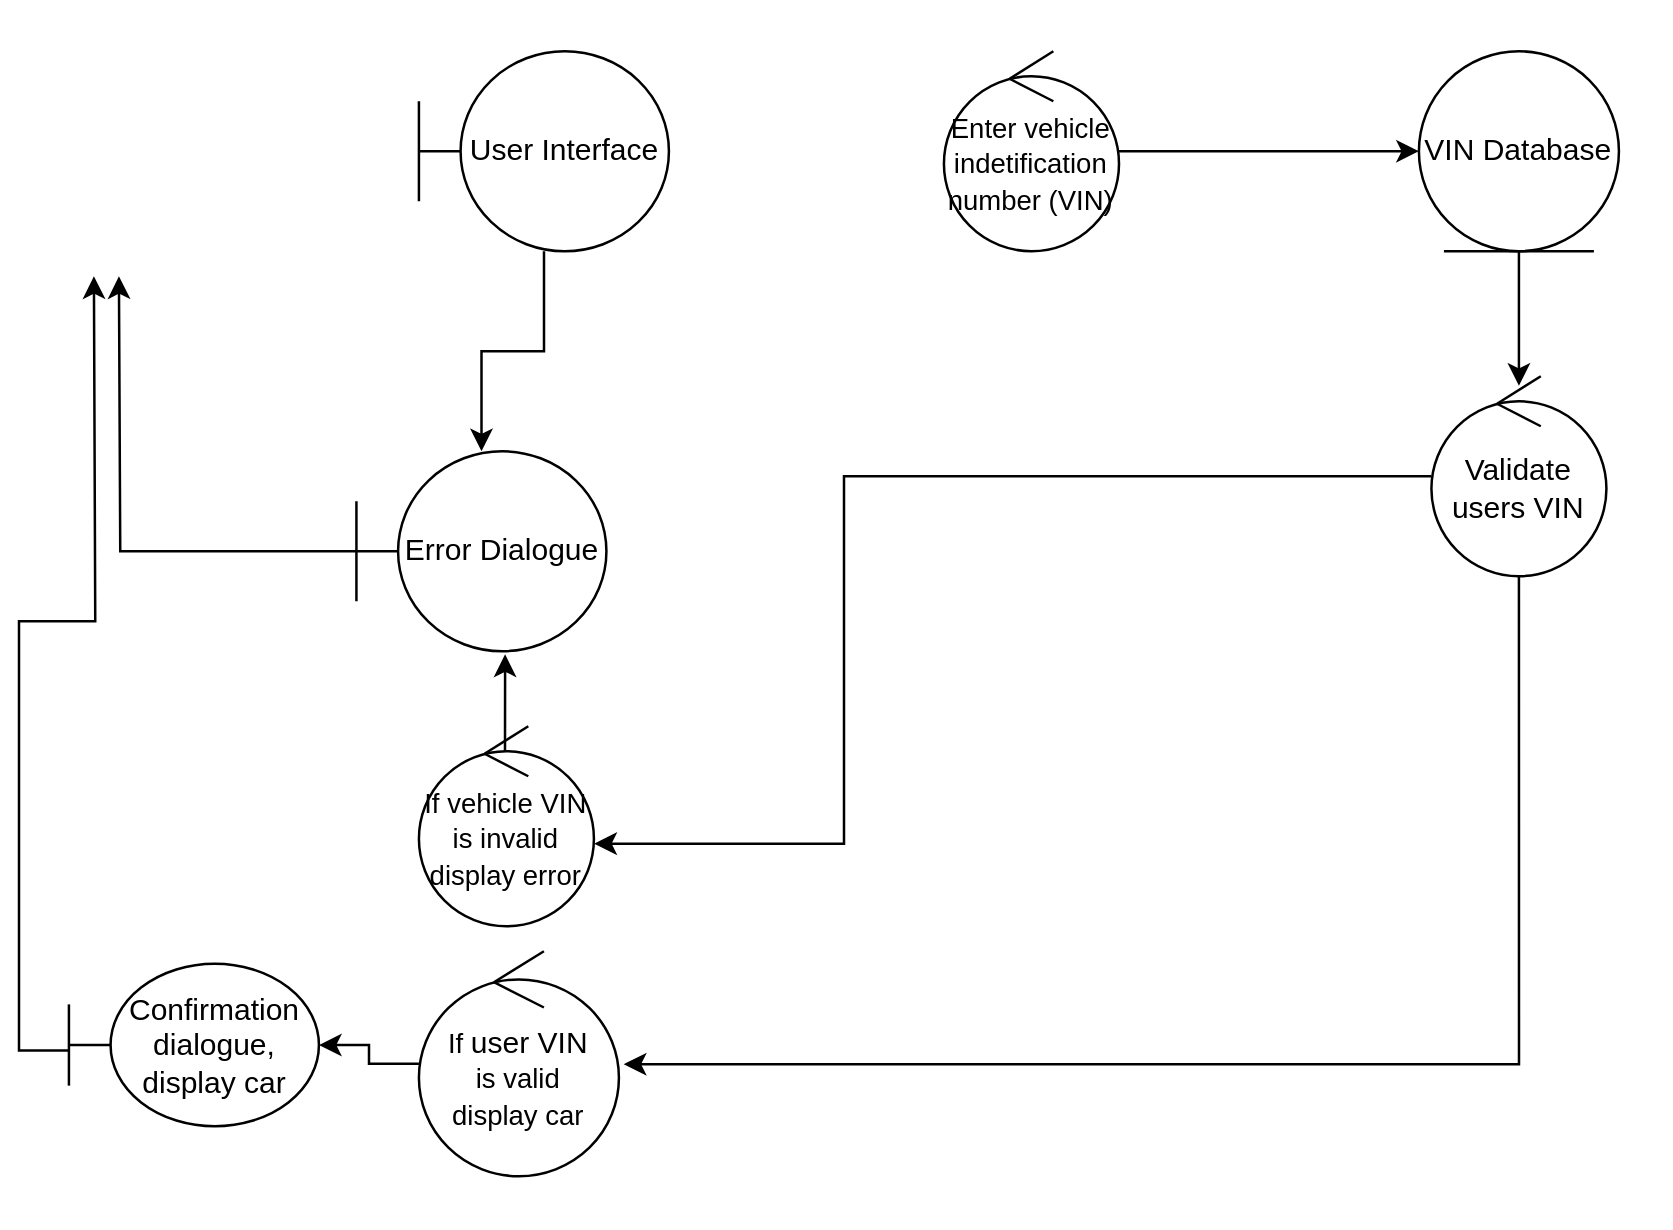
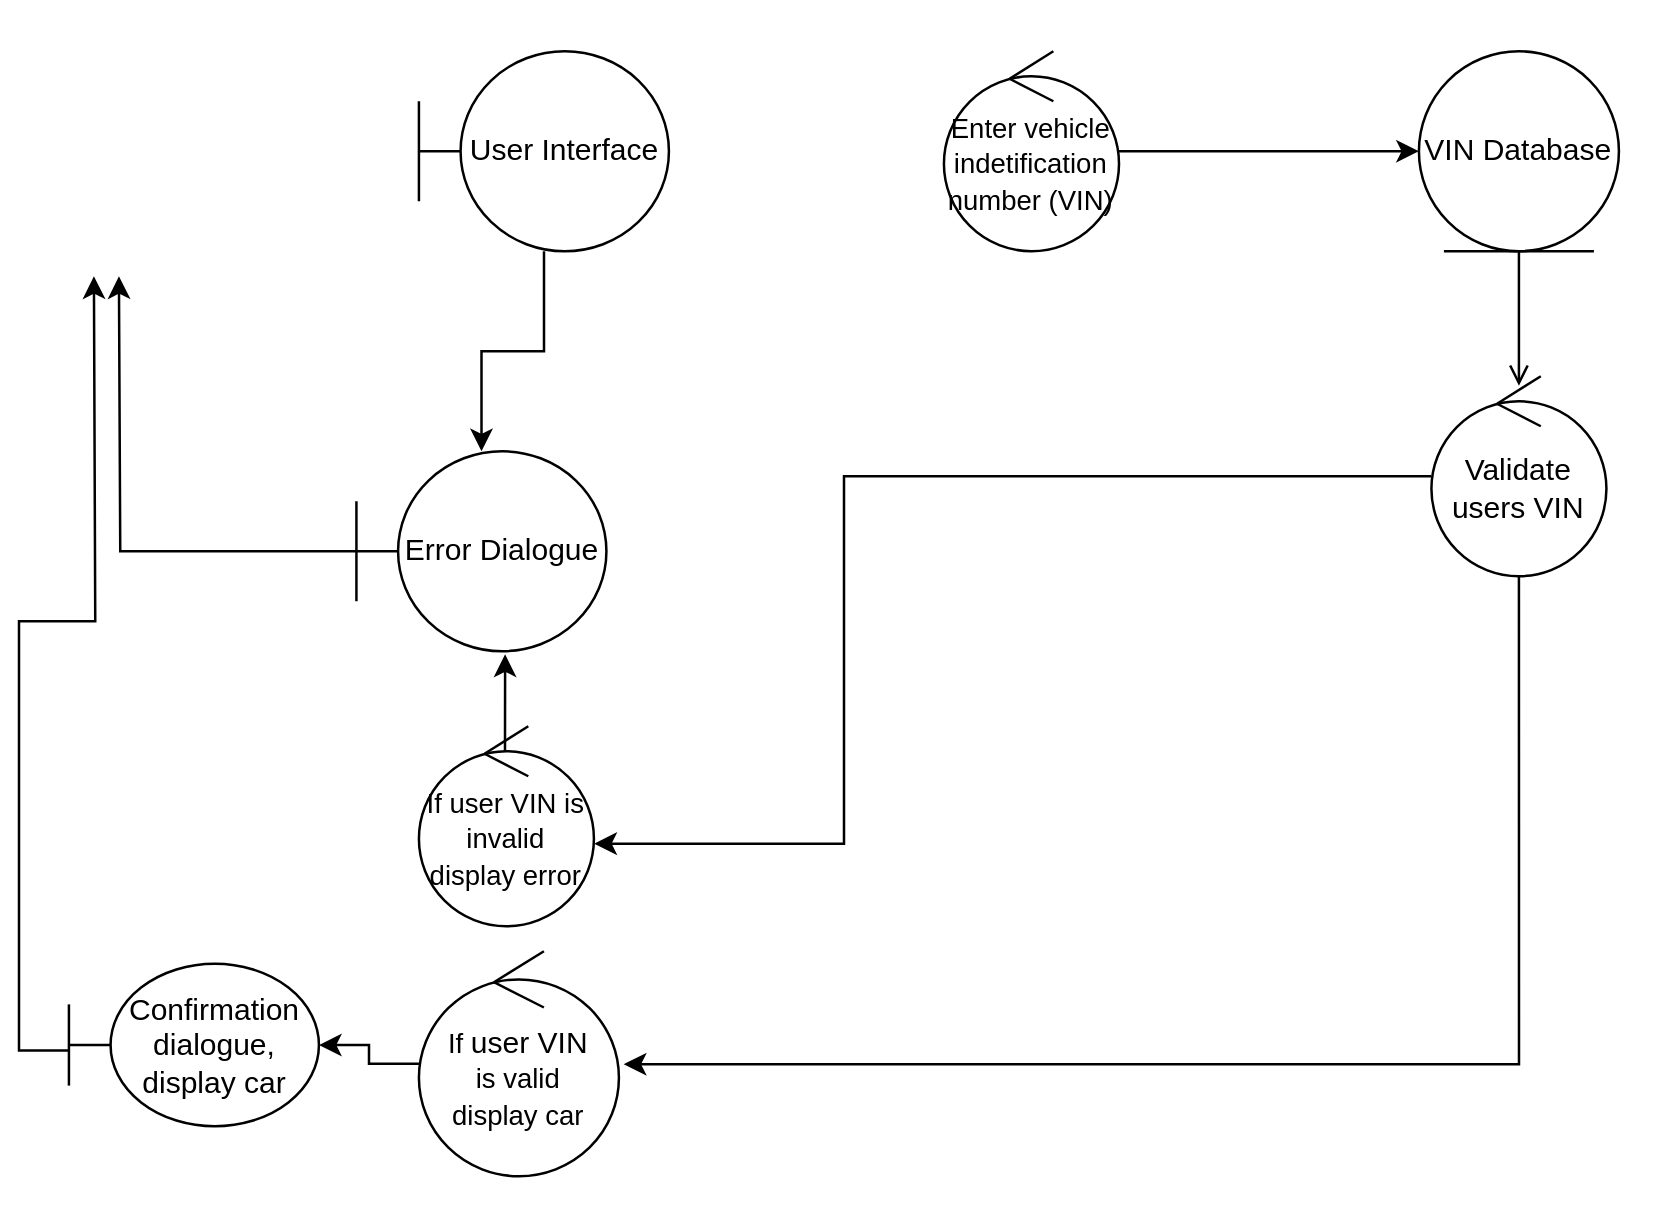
- <mxCell id="2" style="edgeStyle=orthogonalEdgeStyle;rounded=0;orthogonalLoop=1;jettySize=auto;html=1;entryX=0.5;entryY=0.048;entryDx=0;entryDy=0;entryPerimeter=0;" edge="1" parent="1" source="3" target="10"><mxGeometry relative="1" as="geometry" /></mxCell>
+ <mxCell id="2" style="edgeStyle=orthogonalEdgeStyle;rounded=0;orthogonalLoop=1;jettySize=auto;html=1;entryX=0.5;entryY=0.048;entryDx=0;entryDy=0;entryPerimeter=0;endArrow=open;" edge="1" parent="1" source="3" target="10"><mxGeometry relative="1" as="geometry" /></mxCell>
- <mxCell id="12" value="&lt;font style=&quot;font-size: 11px&quot;&gt;If vehicle VIN is invalid display error&lt;/font&gt;" style="ellipse;shape=umlControl;whiteSpace=wrap;html=1;" vertex="1" parent="1"><mxGeometry x="160.97" y="290" width="70" height="80" as="geometry" /></mxCell>
+ <mxCell id="12" value="&lt;font style=&quot;font-size: 11px&quot;&gt;If user VIN is invalid display error&lt;/font&gt;" style="ellipse;shape=umlControl;whiteSpace=wrap;html=1;" vertex="1" parent="1"><mxGeometry x="160.97" y="290" width="70" height="80" as="geometry" /></mxCell>
